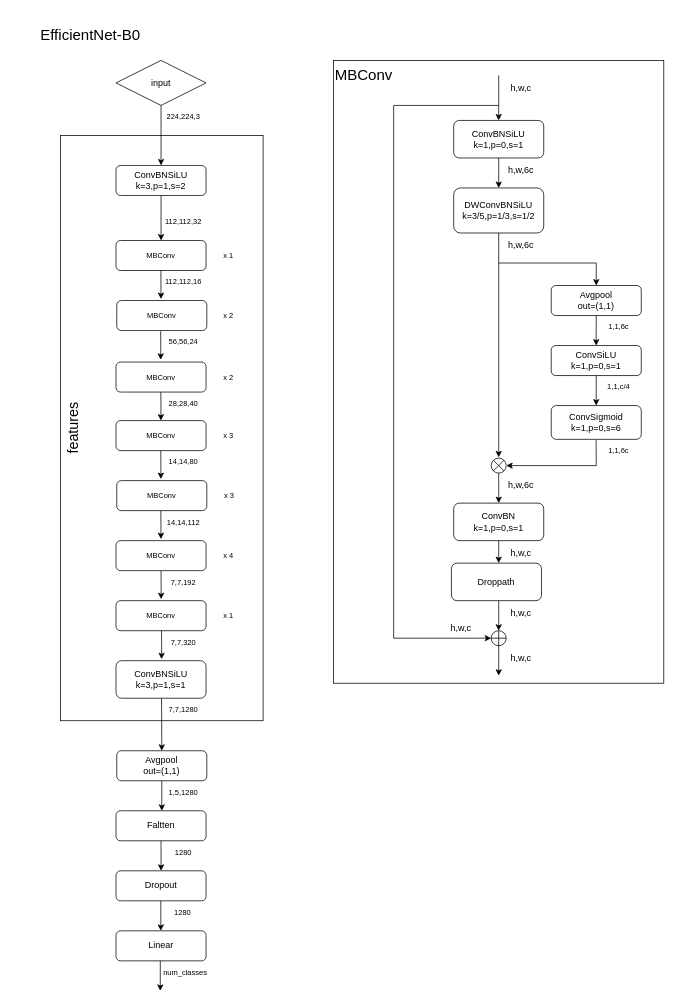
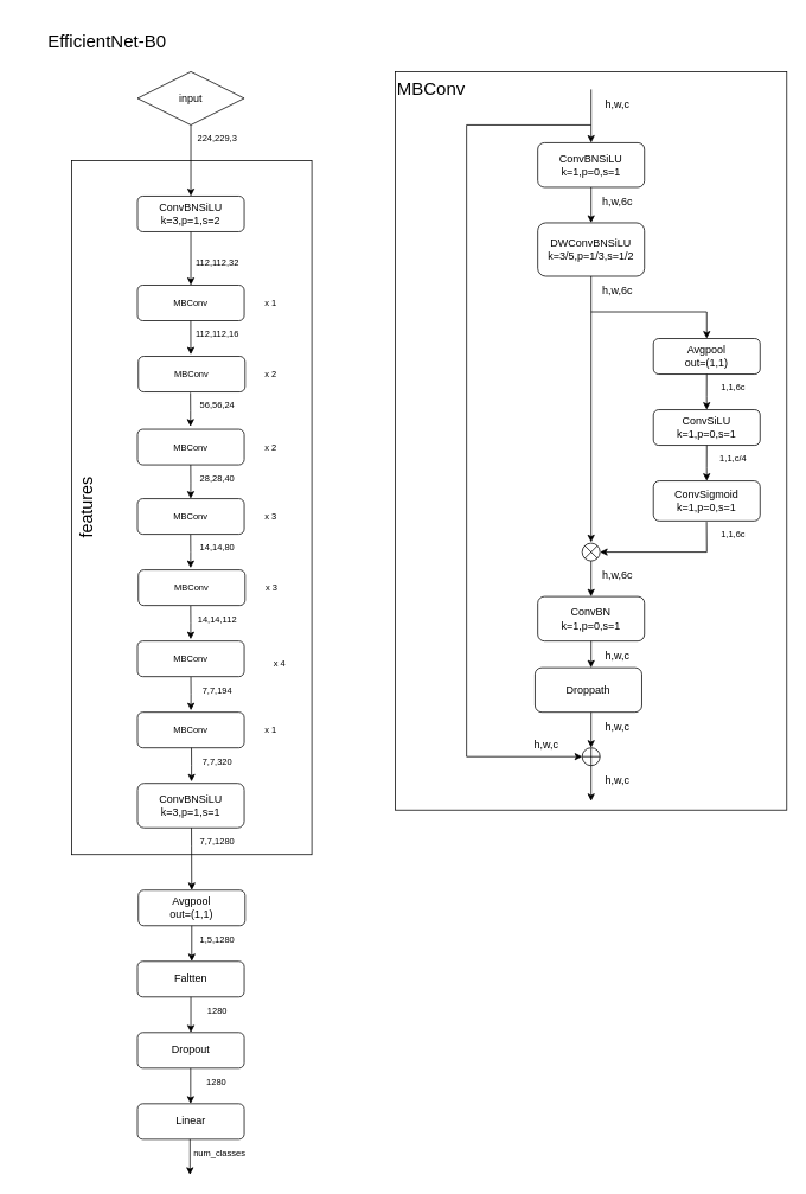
- <mxCell id="7" value="224,224,3" style="text;html=1;strokeColor=none;fillColor=none;align=center;verticalAlign=middle;whiteSpace=wrap;rounded=0;fontSize=10;" parent="1" vertex="1"><mxGeometry x="214" y="140" width="60" height="30" as="geometry" /></mxCell>
+ <mxCell id="7" value="224,229,3" style="text;html=1;strokeColor=none;fillColor=none;align=center;verticalAlign=middle;whiteSpace=wrap;rounded=0;fontSize=10;" parent="1" vertex="1"><mxGeometry x="214" y="140" width="60" height="30" as="geometry" /></mxCell>
- <mxCell id="51" value="ConvSigmoid&lt;br&gt;k=1,p=0,s=6" style="rounded=1;whiteSpace=wrap;html=1;fontSize=12;" parent="1" vertex="1"><mxGeometry x="734" y="540" width="120" height="45" as="geometry" /></mxCell>
+ <mxCell id="51" value="ConvSigmoid&lt;br&gt;k=1,p=0,s=1" style="rounded=1;whiteSpace=wrap;html=1;fontSize=12;" parent="1" vertex="1"><mxGeometry x="734" y="540" width="120" height="45" as="geometry" /></mxCell>
- <mxCell id="14" value="x 4" style="text;html=1;strokeColor=none;fillColor=none;align=center;verticalAlign=middle;whiteSpace=wrap;rounded=0;fontSize=10;" parent="1" vertex="1"><mxGeometry x="274" y="725" width="60" height="30" as="geometry" /></mxCell>
+ <mxCell id="14" value="x 4" style="text;html=1;strokeColor=none;fillColor=none;align=center;verticalAlign=middle;whiteSpace=wrap;rounded=0;fontSize=10;" parent="1" vertex="1"><mxGeometry x="284" y="730" width="60" height="30" as="geometry" /></mxCell>
- <mxCell id="29" value="7,7,192" style="text;html=1;strokeColor=none;fillColor=none;align=center;verticalAlign=middle;whiteSpace=wrap;rounded=0;fontSize=10;" parent="1" vertex="1"><mxGeometry x="214" y="760" width="60" height="30" as="geometry" /></mxCell>
+ <mxCell id="29" value="7,7,194" style="text;html=1;strokeColor=none;fillColor=none;align=center;verticalAlign=middle;whiteSpace=wrap;rounded=0;fontSize=10;" parent="1" vertex="1"><mxGeometry x="214" y="760" width="60" height="30" as="geometry" /></mxCell>
